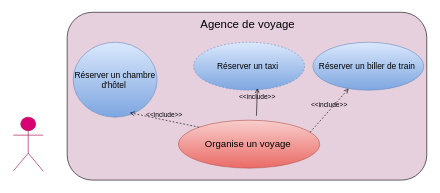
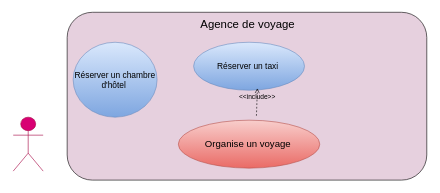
- <mxCell id="7" value="&lt;font style=&quot;font-size: 14px&quot;&gt;Réserver un taxi&amp;nbsp;&lt;/font&gt;" style="ellipse;whiteSpace=wrap;html=1;gradientColor=#7ea6e0;fillColor=#dae8fc;strokeColor=#6c8ebf;dashed=1;" vertex="1" parent="1"><mxGeometry x="321" y="70" width="185" height="80" as="geometry" /></mxCell>
+ <mxCell id="7" value="&lt;font style=&quot;font-size: 14px&quot;&gt;Réserver un taxi&amp;nbsp;&lt;/font&gt;" style="ellipse;whiteSpace=wrap;html=1;gradientColor=#7ea6e0;fillColor=#dae8fc;strokeColor=#6c8ebf;" vertex="1" parent="1"><mxGeometry x="321" y="70" width="185" height="80" as="geometry" /></mxCell>
- <mxCell id="8" value="&lt;font style=&quot;font-size: 14px&quot;&gt;Réserver un biller de train&amp;nbsp;&lt;/font&gt;" style="ellipse;whiteSpace=wrap;html=1;gradientColor=#7ea6e0;fillColor=#dae8fc;strokeColor=#6c8ebf;" vertex="1" parent="1"><mxGeometry x="520" y="70" width="185" height="80" as="geometry" /></mxCell>
- <mxCell id="10" value="&amp;lt;&amp;lt;include&amp;gt;&amp;gt;" style="html=1;verticalAlign=bottom;labelBackgroundColor=none;endArrow=open;endFill=0;dashed=0;entryX=0.575;entryY=0.96;entryDx=0;entryDy=0;entryPerimeter=0;exitX=0.552;exitY=-0.091;exitDx=0;exitDy=0;exitPerimeter=0;" edge="1" parent="1" source="5" target="7"><mxGeometry width="160" relative="1" as="geometry"><mxPoint x="520" y="190" as="sourcePoint" /><mxPoint x="680" y="190" as="targetPoint" /></mxGeometry></mxCell>
+ <mxCell id="10" value="&amp;lt;&amp;lt;include&amp;gt;&amp;gt;" style="html=1;verticalAlign=bottom;labelBackgroundColor=none;endArrow=open;endFill=0;dashed=1;entryX=0.575;entryY=0.96;entryDx=0;entryDy=0;entryPerimeter=0;exitX=0.552;exitY=-0.091;exitDx=0;exitDy=0;exitPerimeter=0;" edge="1" parent="1" source="5" target="7"><mxGeometry width="160" relative="1" as="geometry"><mxPoint x="520" y="190" as="sourcePoint" /><mxPoint x="680" y="190" as="targetPoint" /></mxGeometry></mxCell>
- <mxCell id="11" value="&amp;lt;&amp;lt;include&amp;gt;&amp;gt;" style="html=1;verticalAlign=bottom;labelBackgroundColor=none;endArrow=open;endFill=0;dashed=1;exitX=0.932;exitY=0.251;exitDx=0;exitDy=0;exitPerimeter=0;" edge="1" parent="1" source="5" target="8"><mxGeometry width="160" relative="1" as="geometry"><mxPoint x="560" y="230" as="sourcePoint" /><mxPoint x="720" y="230" as="targetPoint" /></mxGeometry></mxCell>
- <mxCell id="9" value="&amp;lt;&amp;lt;include&amp;gt;&amp;gt;" style="html=1;verticalAlign=bottom;labelBackgroundColor=none;endArrow=open;endFill=0;dashed=1;entryX=0.676;entryY=0.941;entryDx=0;entryDy=0;entryPerimeter=0;exitX=0;exitY=0;exitDx=0;exitDy=0;" edge="1" parent="1" source="5" target="6"><mxGeometry width="160" relative="1" as="geometry"><mxPoint x="260" y="190" as="sourcePoint" /><mxPoint x="420" y="190" as="targetPoint" /></mxGeometry></mxCell>
